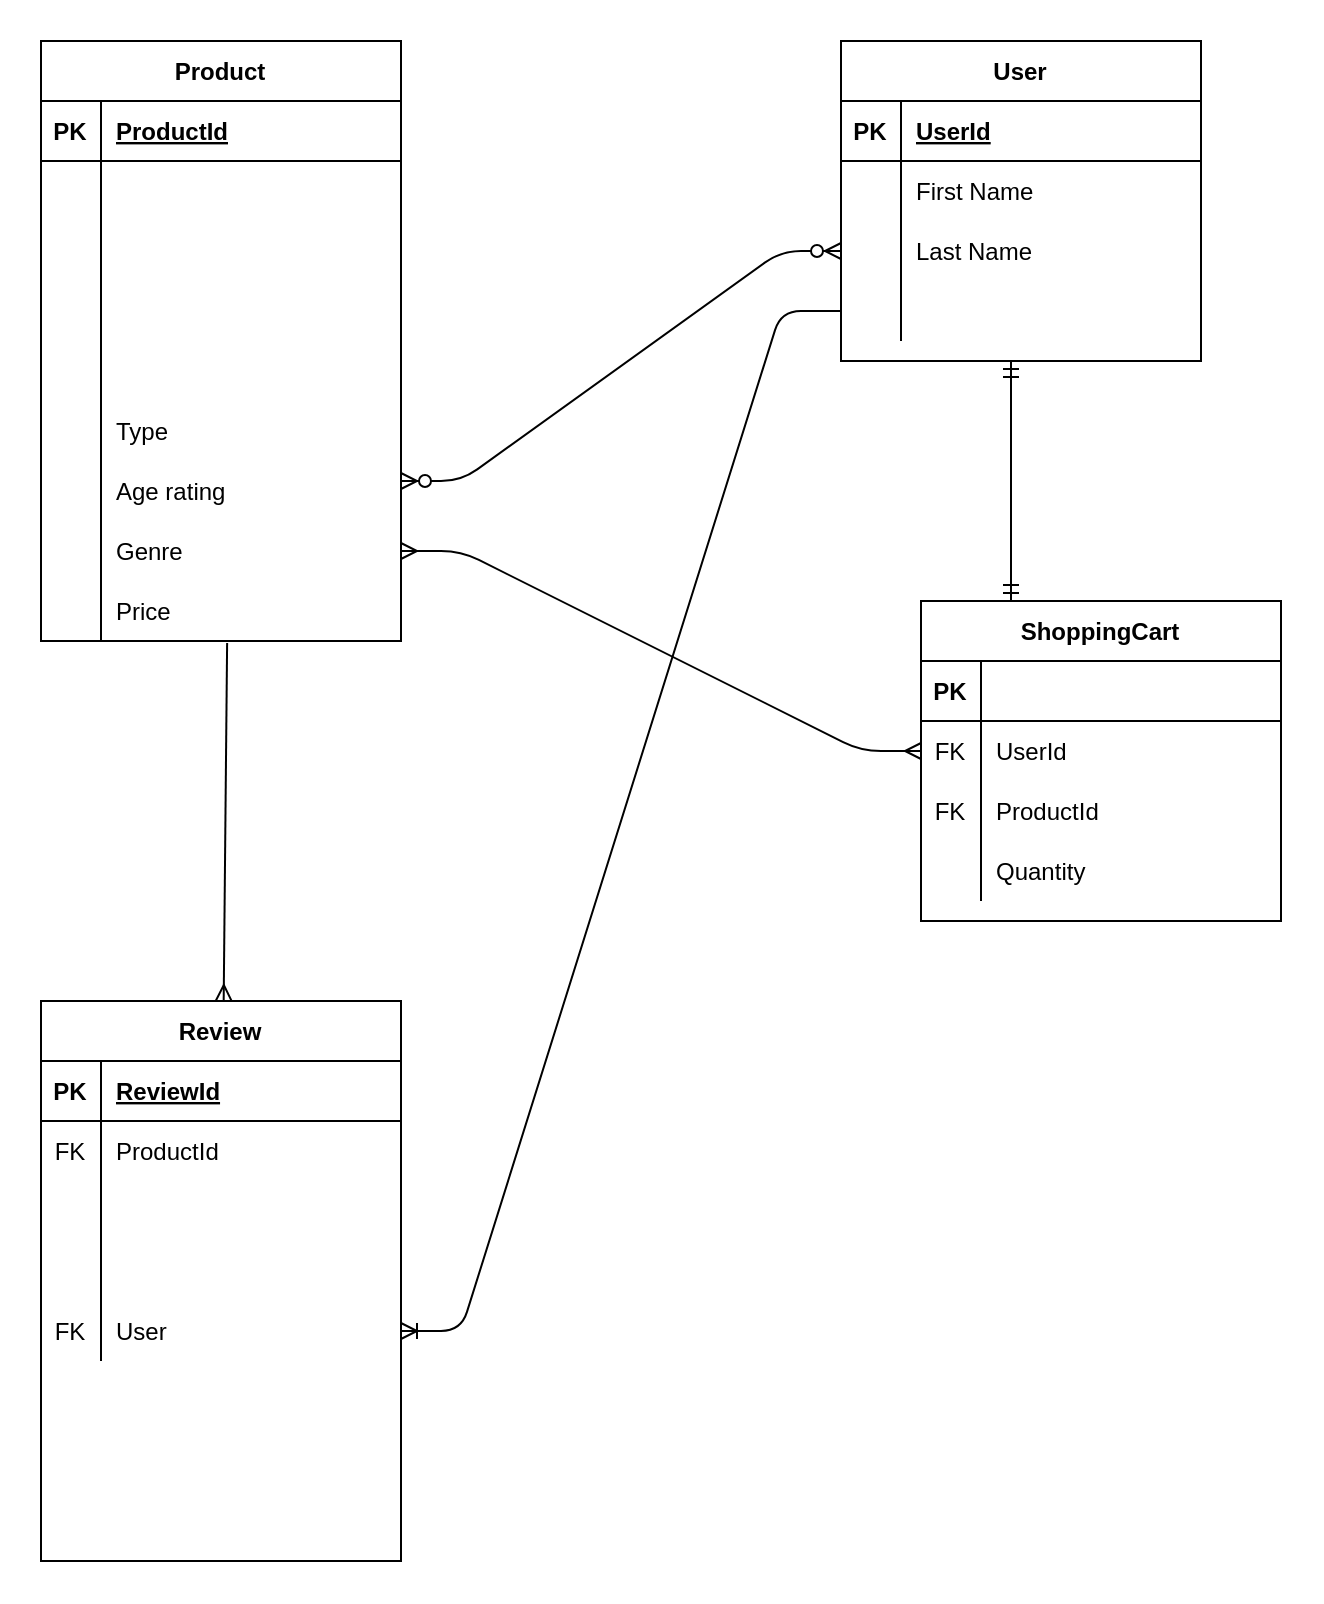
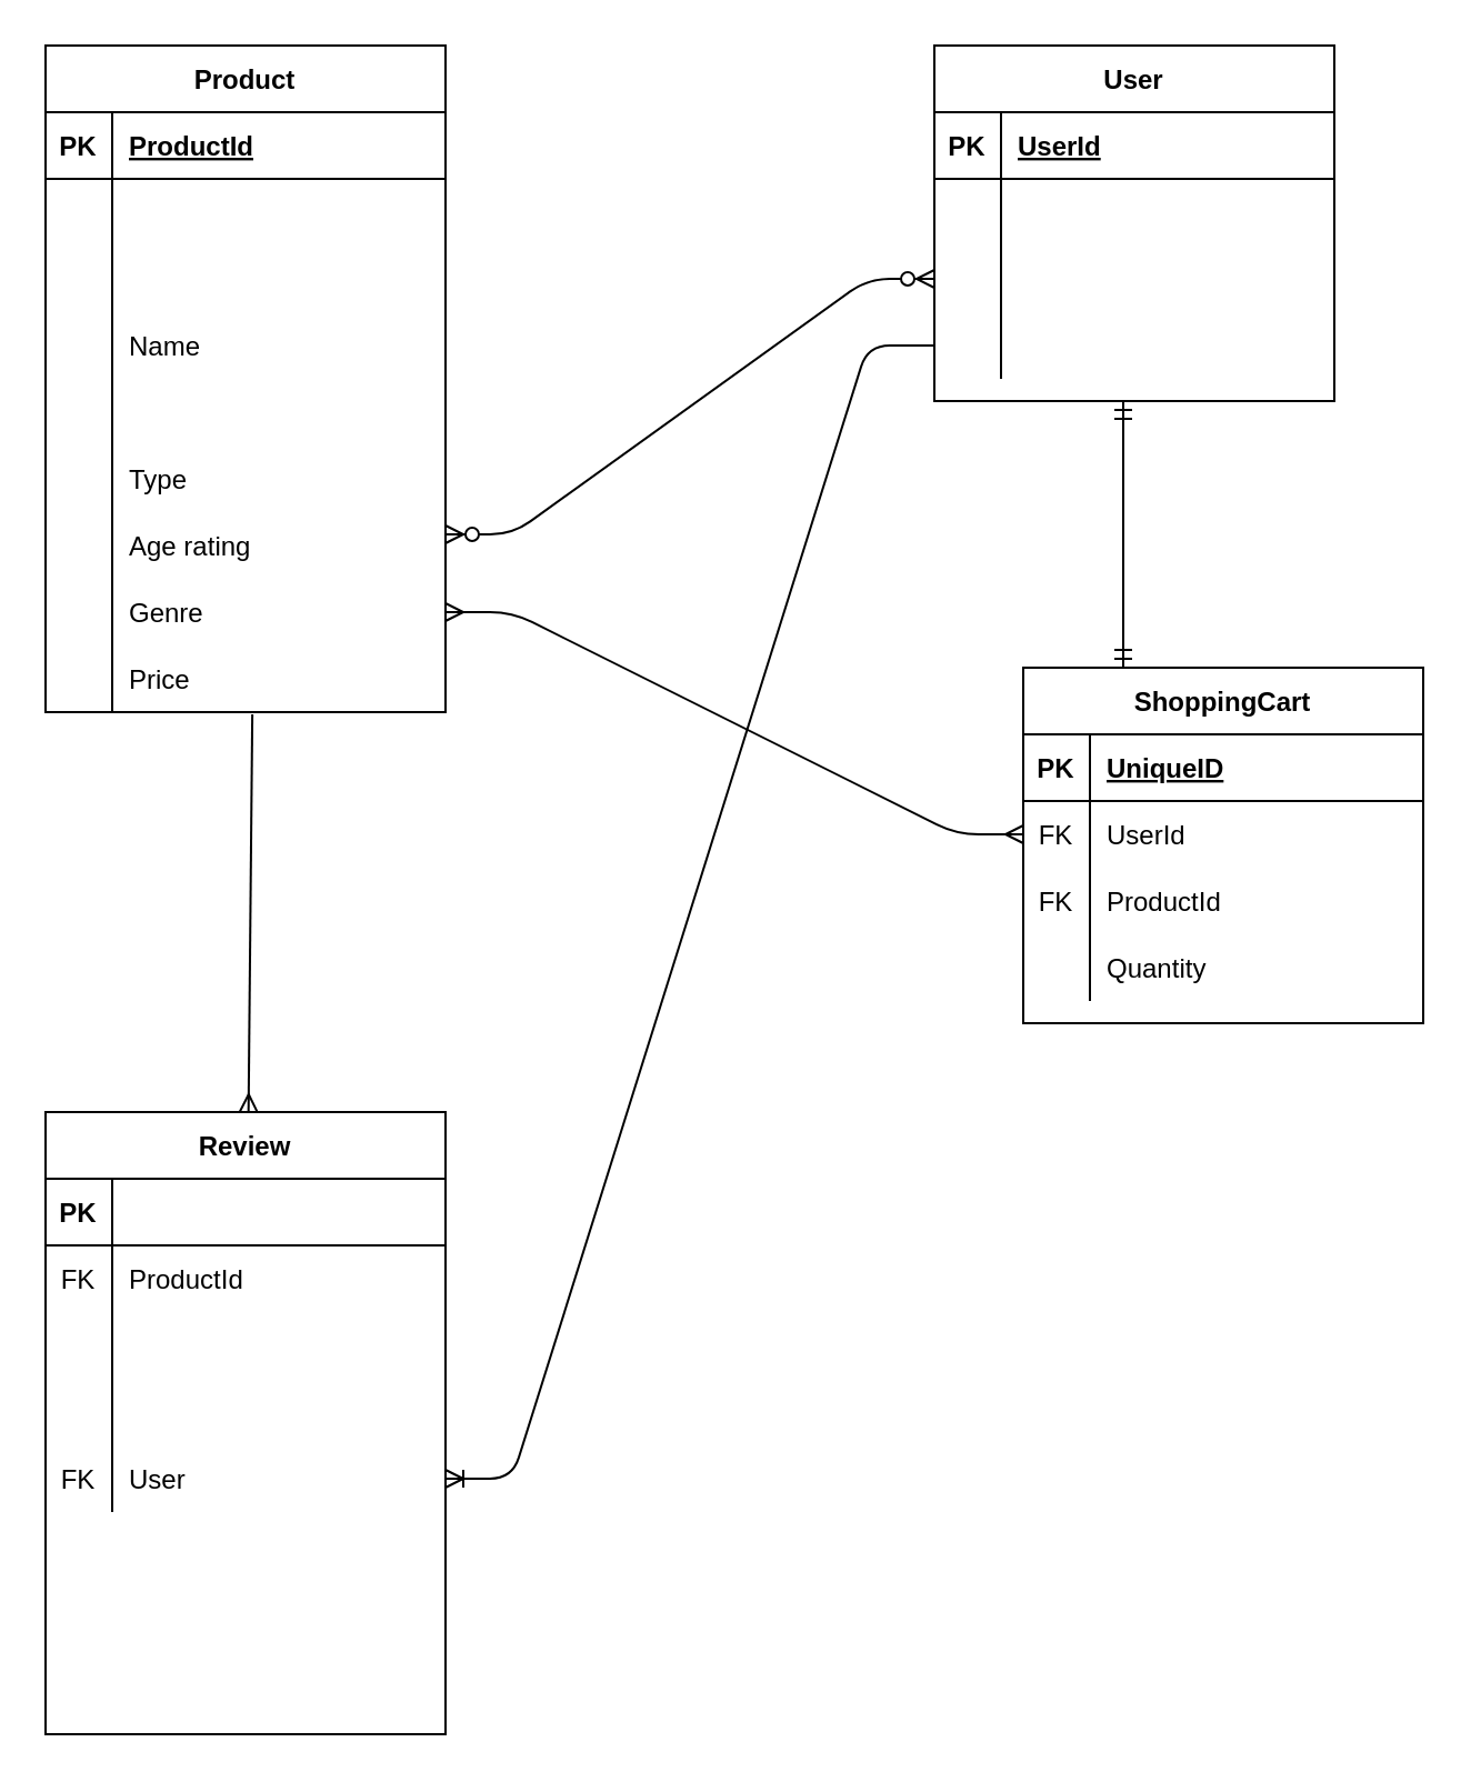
- <mxCell id="35" value="First Name" style="shape=partialRectangle;connectable=0;fillColor=none;top=0;left=0;bottom=0;right=0;align=left;spacingLeft=6;overflow=hidden;" vertex="1" parent="33"><mxGeometry x="30" width="150" height="30" as="geometry" /></mxCell>
- <mxCell id="38" value="Last Name" style="shape=partialRectangle;connectable=0;fillColor=none;top=0;left=0;bottom=0;right=0;align=left;spacingLeft=6;overflow=hidden;" vertex="1" parent="36"><mxGeometry x="30" width="150" height="30" as="geometry" /></mxCell>
+ <mxCell id="14" value="Name" style="shape=partialRectangle;connectable=0;fillColor=none;top=0;left=0;bottom=0;right=0;align=left;spacingLeft=6;overflow=hidden;" vertex="1" parent="12"><mxGeometry x="30" width="150" height="30" as="geometry" /></mxCell>
+ <mxCell id="61" value="UniqueID" style="shape=partialRectangle;connectable=0;fillColor=none;top=0;left=0;bottom=0;right=0;align=left;spacingLeft=6;fontStyle=5;overflow=hidden;" vertex="1" parent="59"><mxGeometry x="30" width="150" height="30" as="geometry" /></mxCell>
- <mxCell id="45" value="ReviewId" style="shape=partialRectangle;connectable=0;fillColor=none;top=0;left=0;bottom=0;right=0;align=left;spacingLeft=6;fontStyle=5;overflow=hidden;" vertex="1" parent="43"><mxGeometry x="30" width="150" height="30" as="geometry" /></mxCell>
